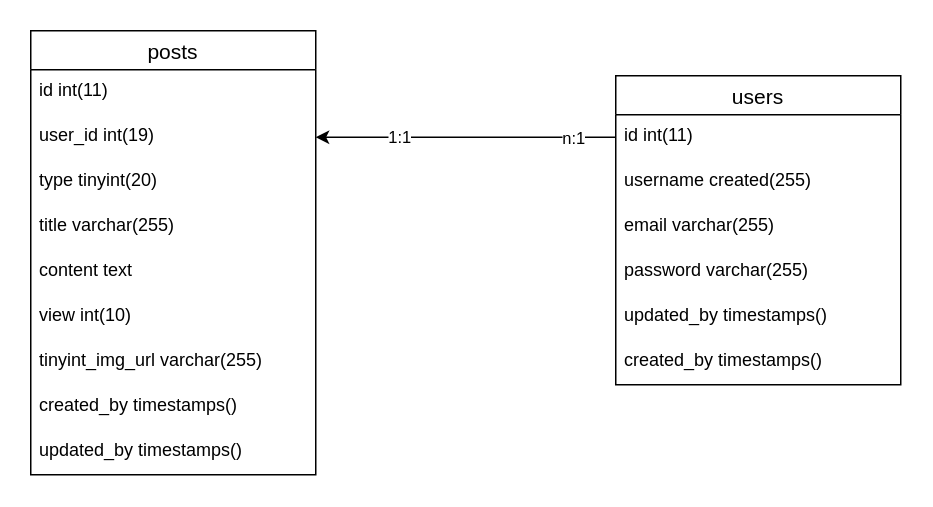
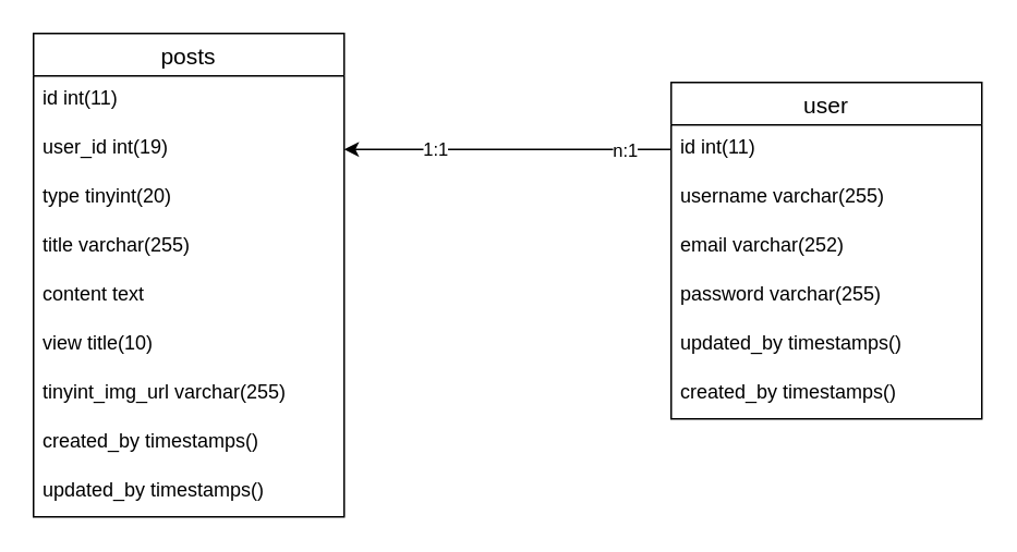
- <mxCell id="12" value="users" style="swimlane;fontStyle=0;childLayout=stackLayout;horizontal=1;startSize=26;horizontalStack=0;resizeParent=1;resizeParentMax=0;resizeLast=0;collapsible=1;marginBottom=0;align=center;fontSize=14;" parent="1" vertex="1"><mxGeometry x="410" y="50" width="190" height="206" as="geometry" /></mxCell>
+ <mxCell id="12" value="user" style="swimlane;fontStyle=0;childLayout=stackLayout;horizontal=1;startSize=26;horizontalStack=0;resizeParent=1;resizeParentMax=0;resizeLast=0;collapsible=1;marginBottom=0;align=center;fontSize=14;" parent="1" vertex="1"><mxGeometry x="410" y="50" width="190" height="206" as="geometry" /></mxCell>
- <mxCell id="14" value="username created(255)" style="text;strokeColor=none;fillColor=none;spacingLeft=4;spacingRight=4;overflow=hidden;rotatable=0;points=[[0,0.5],[1,0.5]];portConstraint=eastwest;fontSize=12;" parent="12" vertex="1"><mxGeometry y="56" width="190" height="30" as="geometry" /></mxCell>
+ <mxCell id="14" value="username varchar(255)" style="text;strokeColor=none;fillColor=none;spacingLeft=4;spacingRight=4;overflow=hidden;rotatable=0;points=[[0,0.5],[1,0.5]];portConstraint=eastwest;fontSize=12;" parent="12" vertex="1"><mxGeometry y="56" width="190" height="30" as="geometry" /></mxCell>
- <mxCell id="15" value="email varchar(255)" style="text;strokeColor=none;fillColor=none;spacingLeft=4;spacingRight=4;overflow=hidden;rotatable=0;points=[[0,0.5],[1,0.5]];portConstraint=eastwest;fontSize=12;" parent="12" vertex="1"><mxGeometry y="86" width="190" height="30" as="geometry" /></mxCell>
+ <mxCell id="15" value="email varchar(252)" style="text;strokeColor=none;fillColor=none;spacingLeft=4;spacingRight=4;overflow=hidden;rotatable=0;points=[[0,0.5],[1,0.5]];portConstraint=eastwest;fontSize=12;" parent="12" vertex="1"><mxGeometry y="86" width="190" height="30" as="geometry" /></mxCell>
- <mxCell id="8" value="view int(10)" style="text;strokeColor=none;fillColor=none;spacingLeft=4;spacingRight=4;overflow=hidden;rotatable=0;points=[[0,0.5],[1,0.5]];portConstraint=eastwest;fontSize=12;" parent="2" vertex="1"><mxGeometry y="176" width="190" height="30" as="geometry" /></mxCell>
+ <mxCell id="8" value="view title(10)" style="text;strokeColor=none;fillColor=none;spacingLeft=4;spacingRight=4;overflow=hidden;rotatable=0;points=[[0,0.5],[1,0.5]];portConstraint=eastwest;fontSize=12;" parent="2" vertex="1"><mxGeometry y="176" width="190" height="30" as="geometry" /></mxCell>
